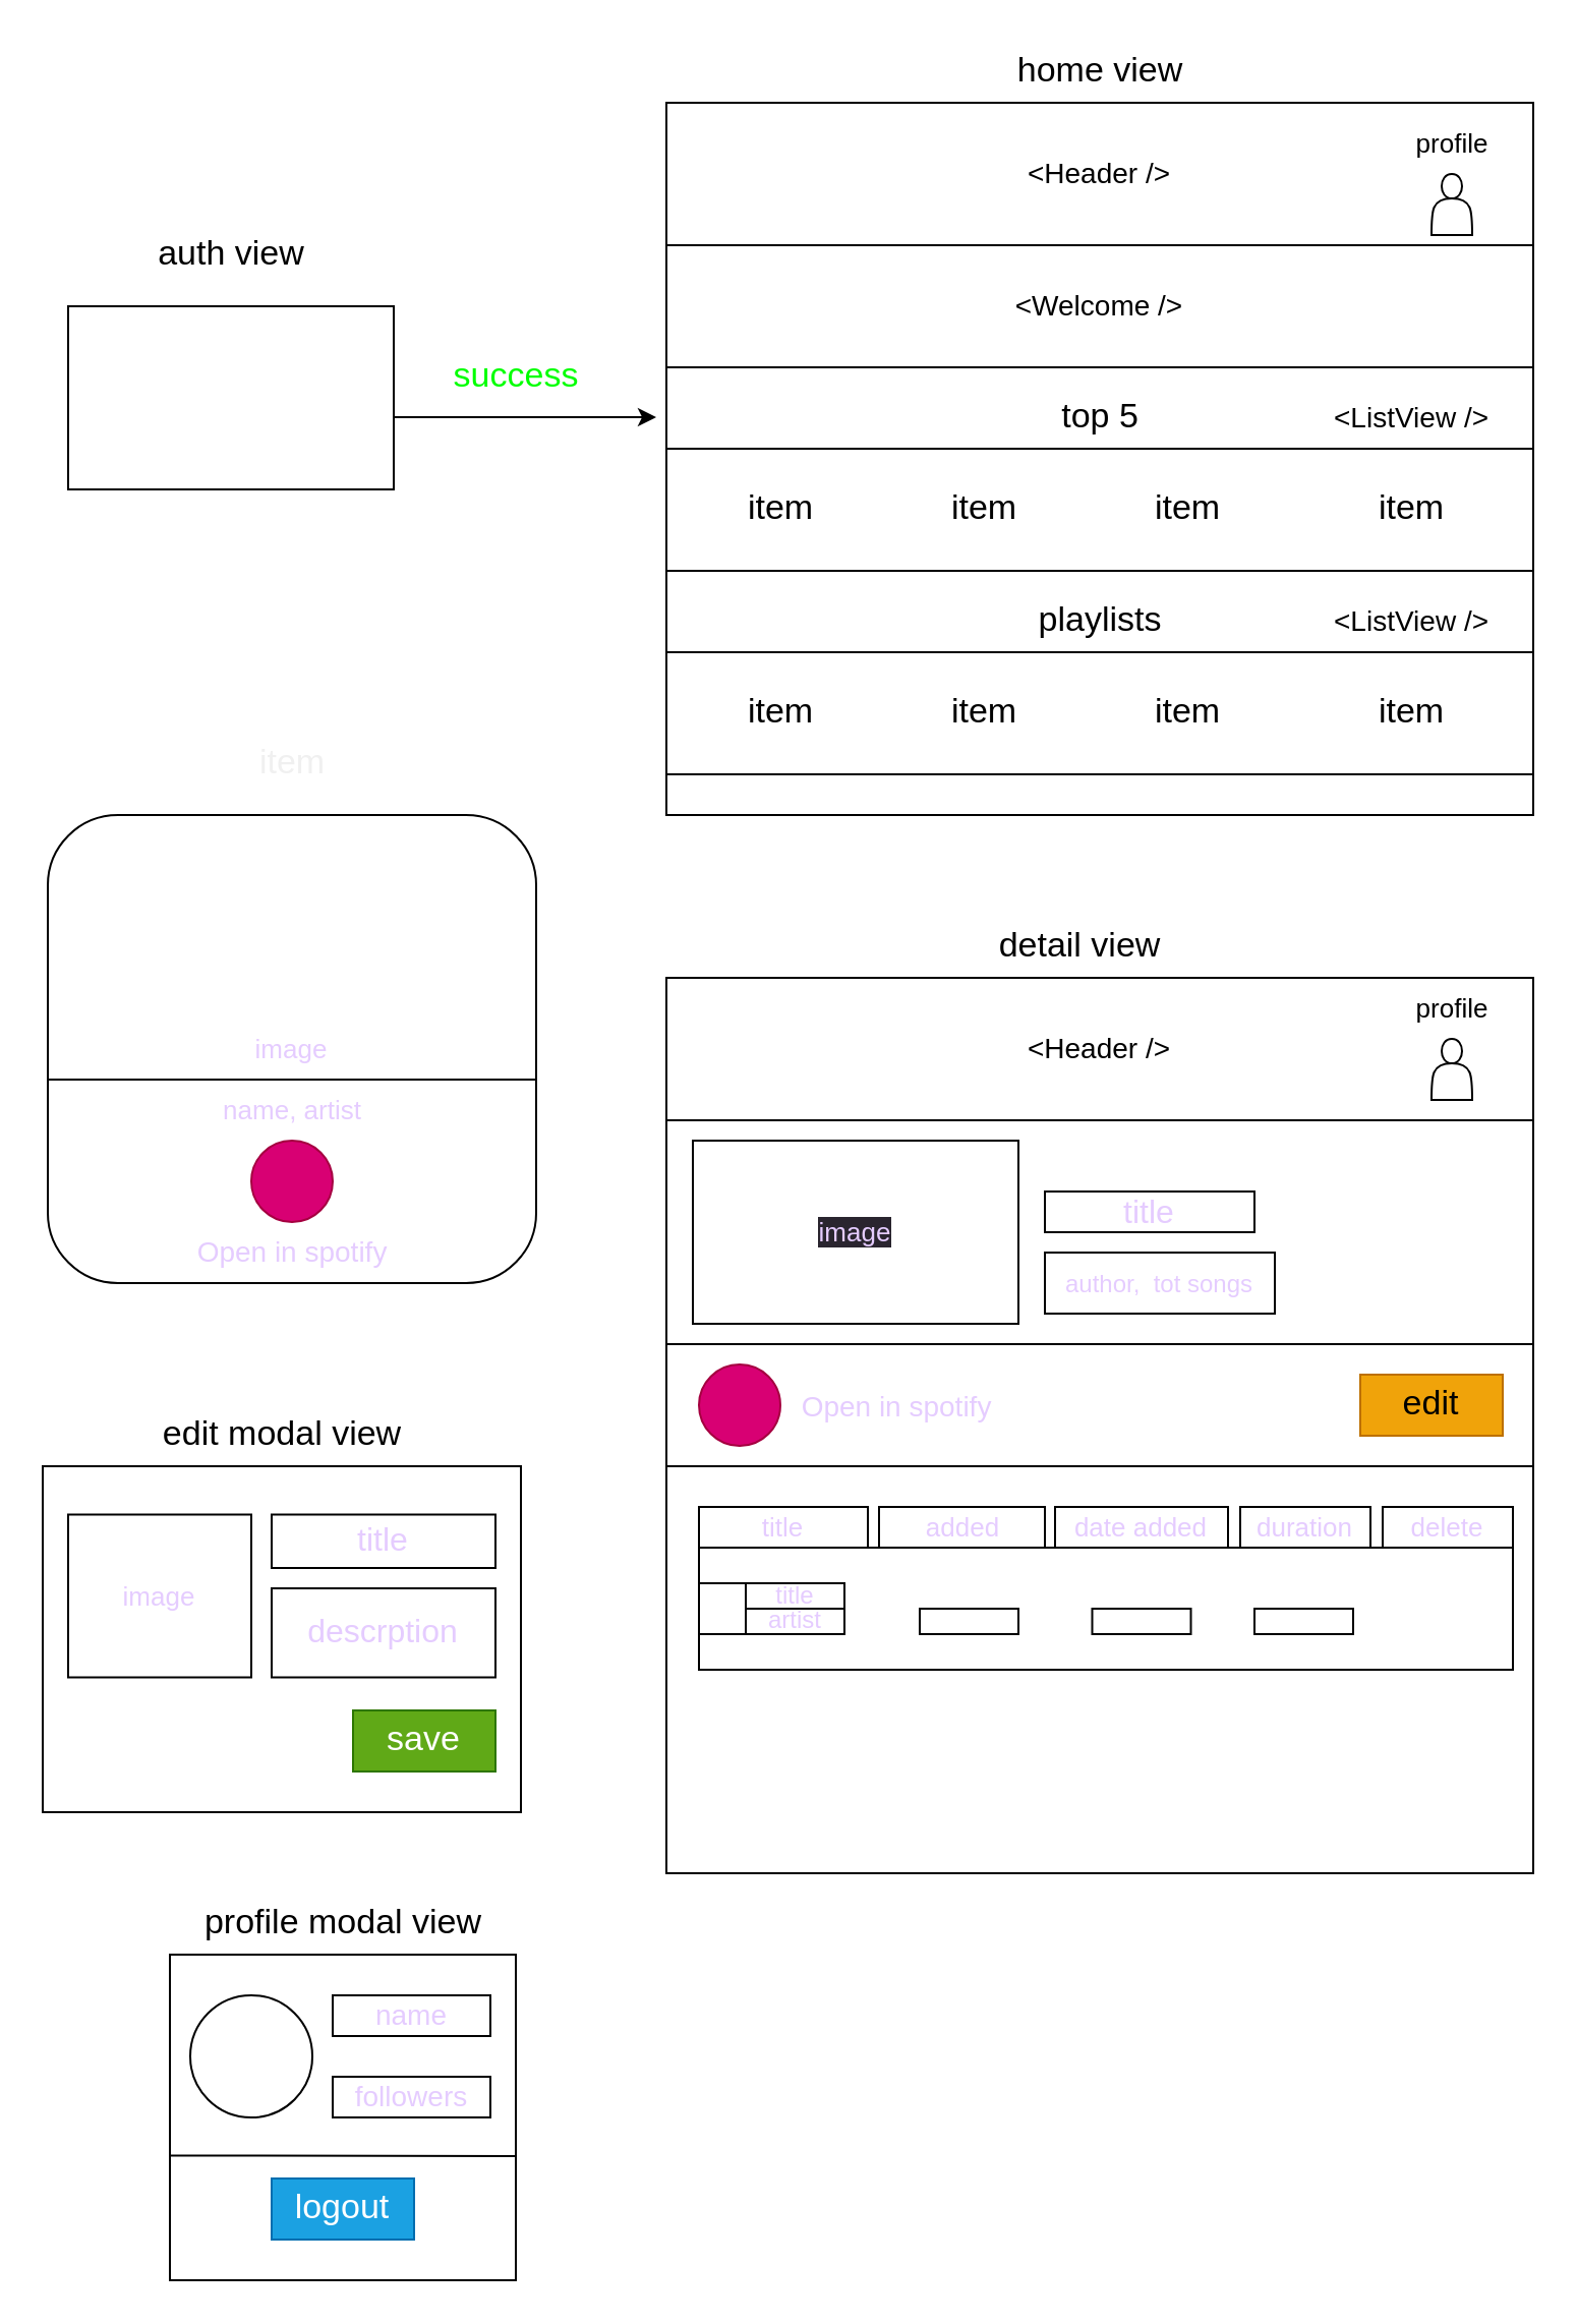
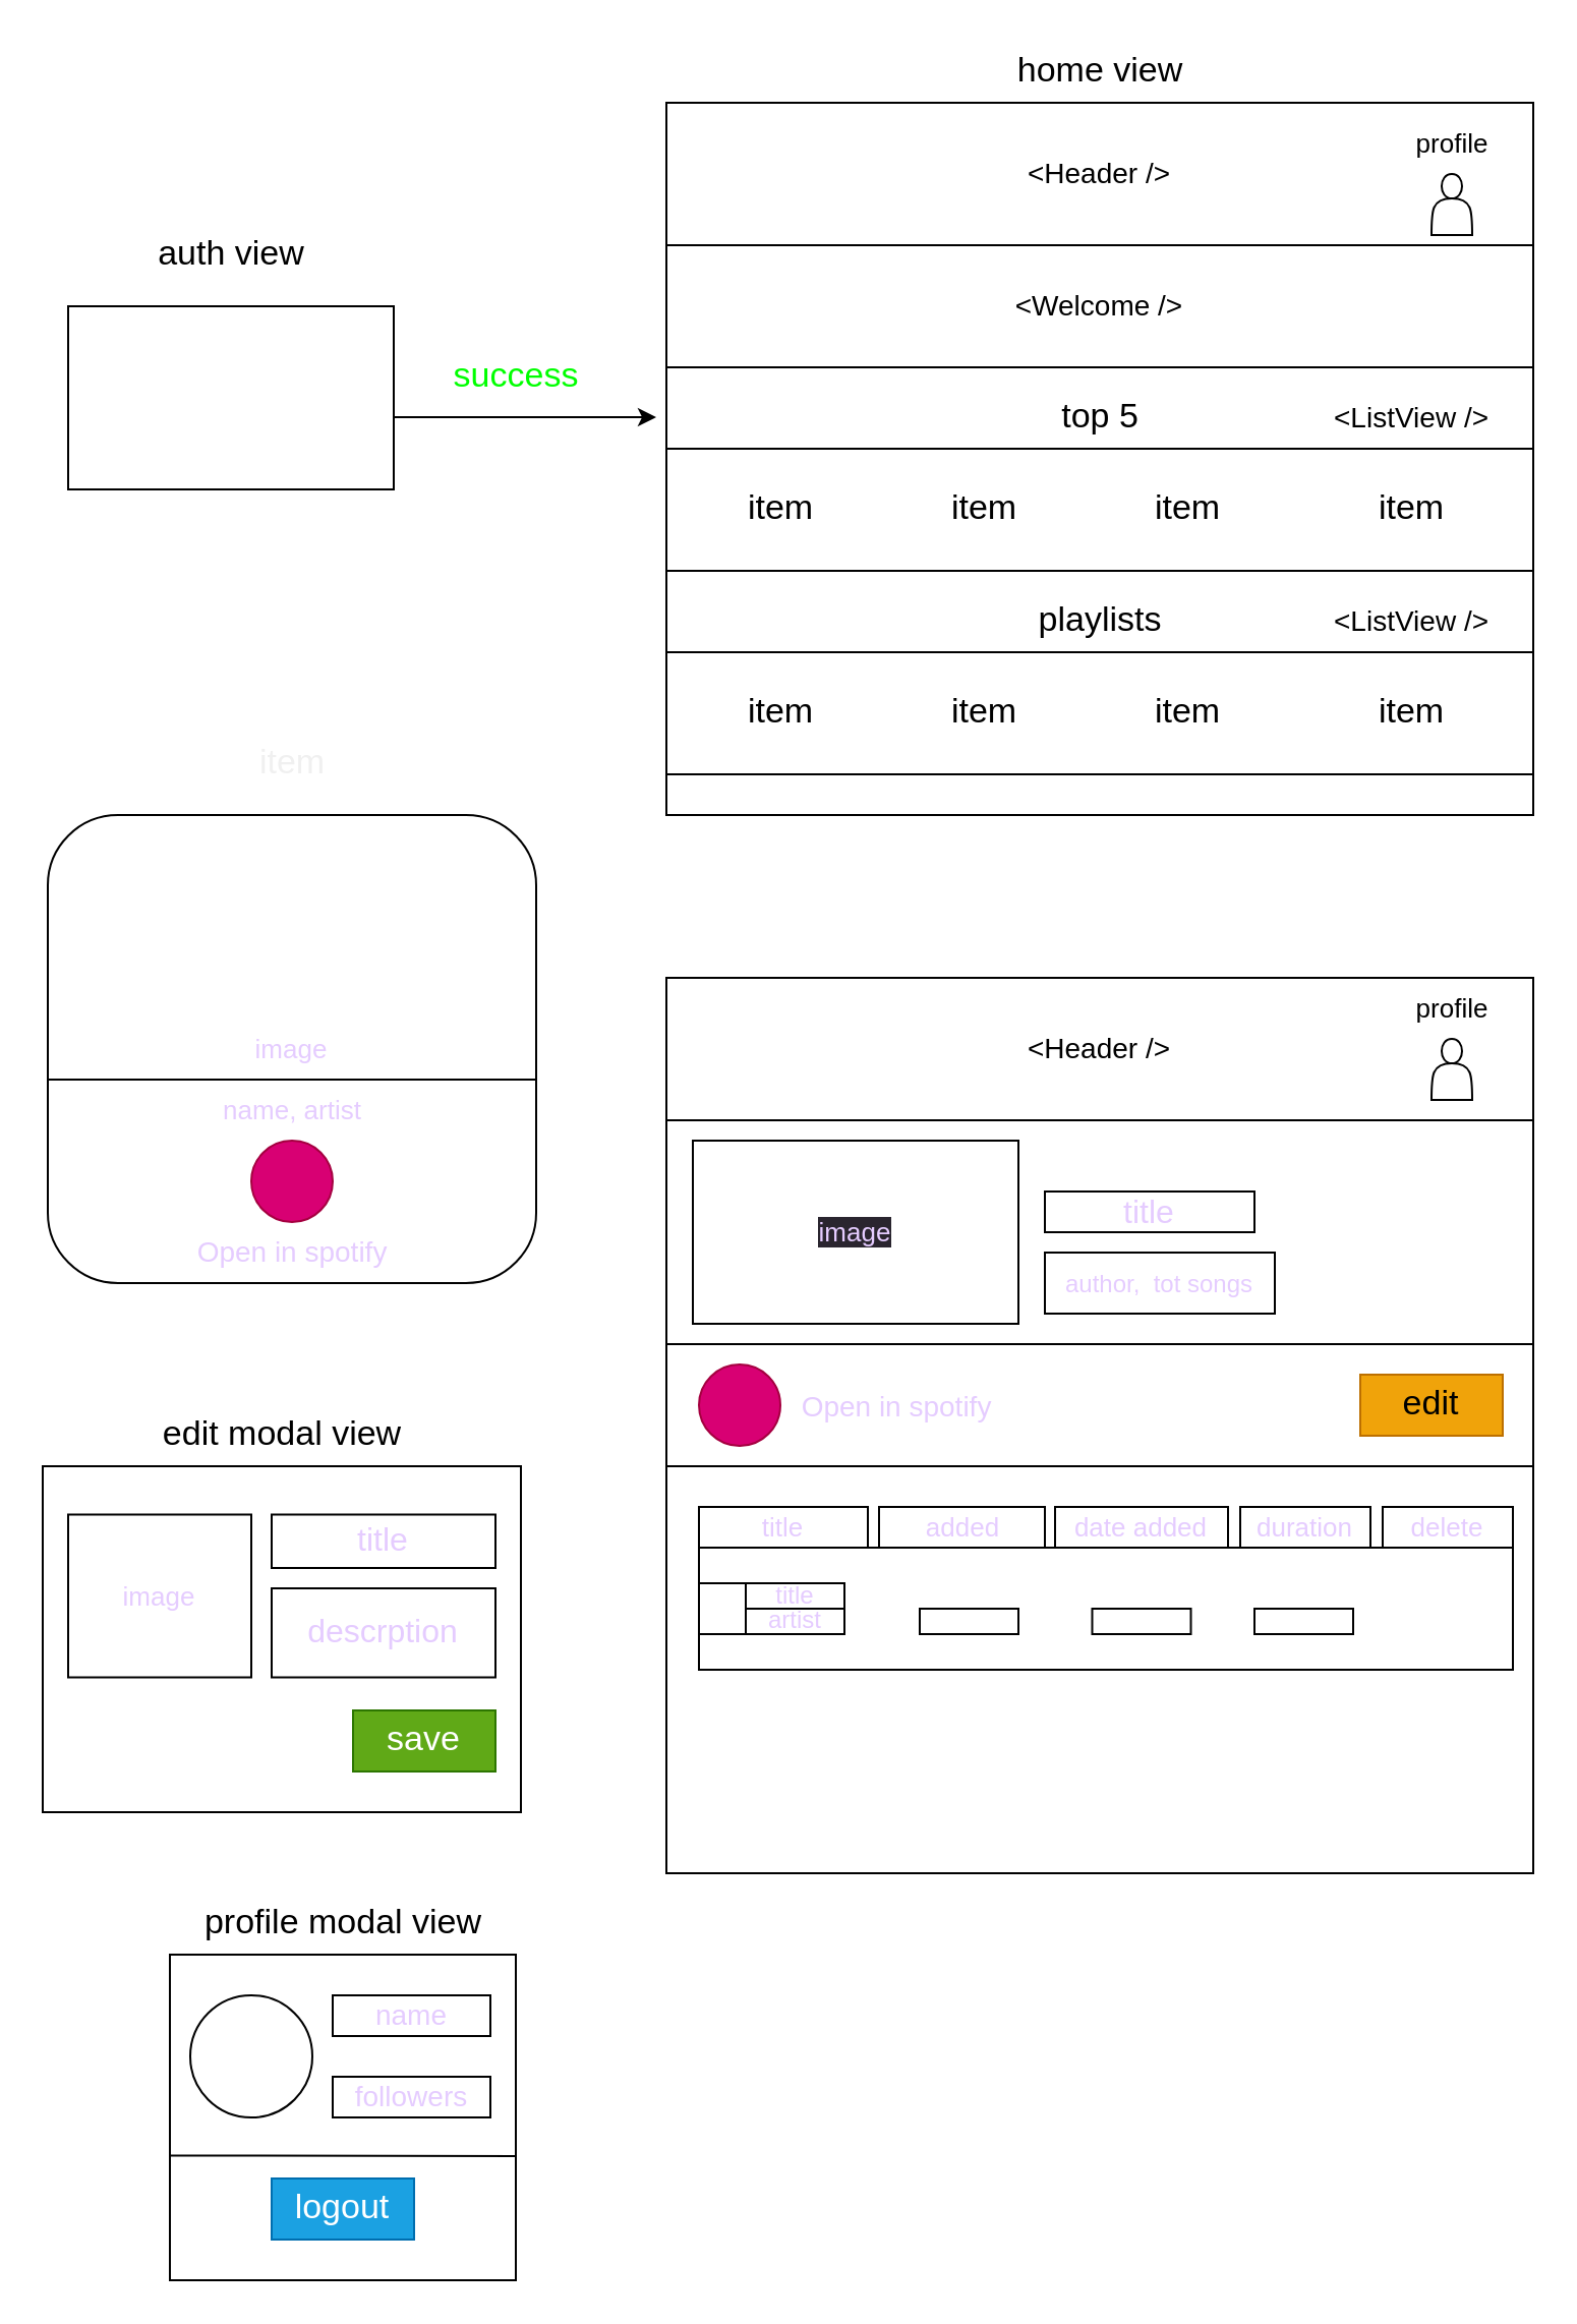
- <mxCell id="39" value="&lt;span style=&quot;font-size: 17px;&quot;&gt;detail view&lt;/span&gt;" style="text;html=1;align=center;verticalAlign=middle;resizable=0;points=[];autosize=1;strokeColor=none;fillColor=none;" vertex="1" parent="1"><mxGeometry x="480" y="450" width="100" height="30" as="geometry" /></mxCell>
